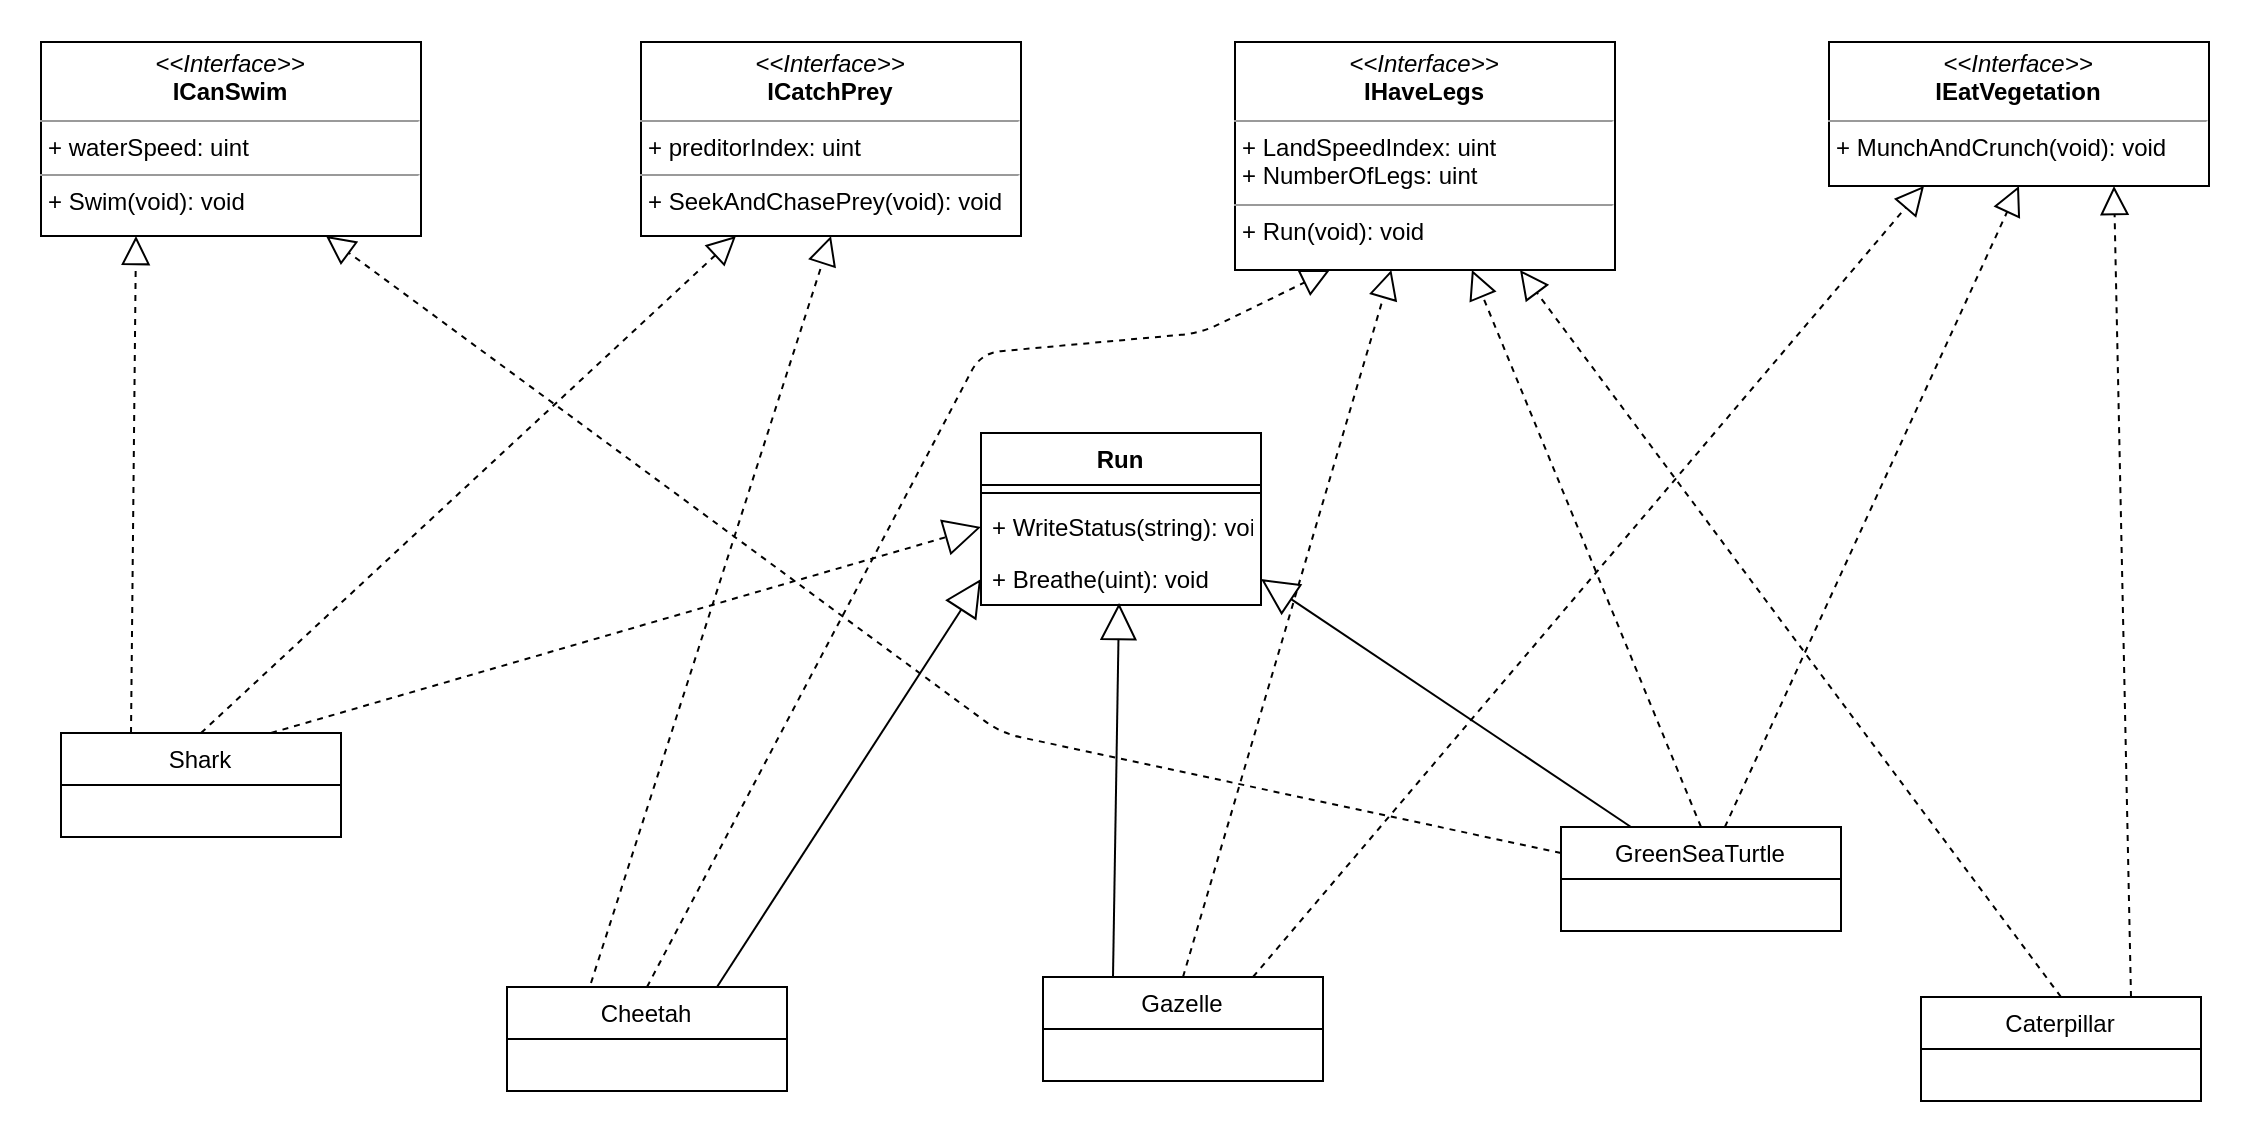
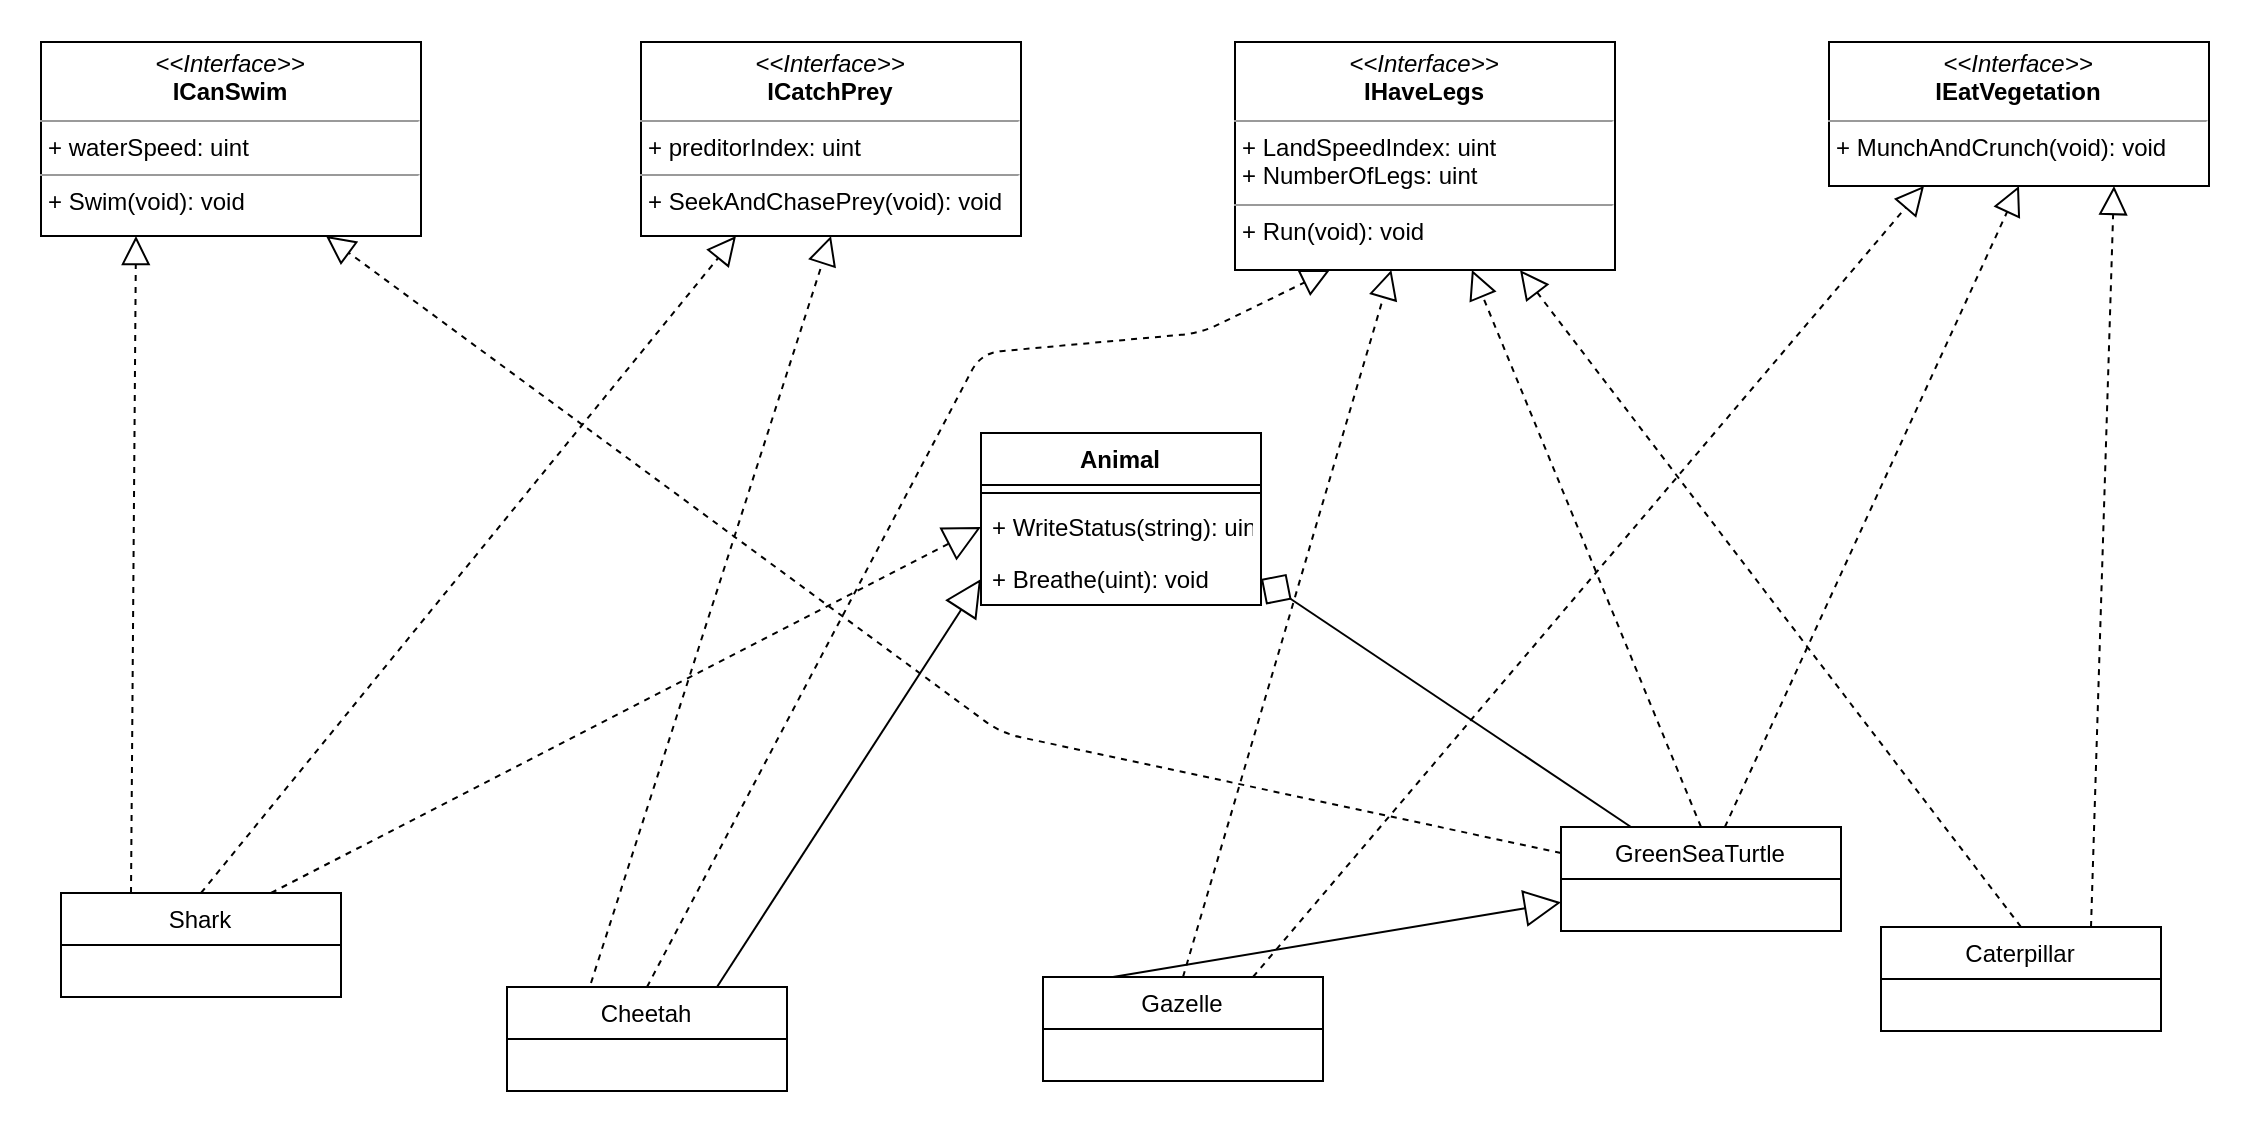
- <mxCell id="2" value="Run" style="swimlane;fontStyle=1;align=center;verticalAlign=top;childLayout=stackLayout;horizontal=1;startSize=26;horizontalStack=0;resizeParent=1;resizeParentMax=0;resizeLast=0;collapsible=1;marginBottom=0;" vertex="1" parent="1"><mxGeometry x="490" y="216" width="140" height="86" as="geometry" /></mxCell>
+ <mxCell id="2" value="Animal" style="swimlane;fontStyle=1;align=center;verticalAlign=top;childLayout=stackLayout;horizontal=1;startSize=26;horizontalStack=0;resizeParent=1;resizeParentMax=0;resizeLast=0;collapsible=1;marginBottom=0;" vertex="1" parent="1"><mxGeometry x="490" y="216" width="140" height="86" as="geometry" /></mxCell>
- <mxCell id="4" value="+ WriteStatus(string): void&#10;" style="text;strokeColor=none;fillColor=none;align=left;verticalAlign=top;spacingLeft=4;spacingRight=4;overflow=hidden;rotatable=0;points=[[0,0.5],[1,0.5]];portConstraint=eastwest;" vertex="1" parent="2"><mxGeometry y="34" width="140" height="26" as="geometry" /></mxCell>
+ <mxCell id="4" value="+ WriteStatus(string): uint&#10;" style="text;strokeColor=none;fillColor=none;align=left;verticalAlign=top;spacingLeft=4;spacingRight=4;overflow=hidden;rotatable=0;points=[[0,0.5],[1,0.5]];portConstraint=eastwest;" vertex="1" parent="2"><mxGeometry y="34" width="140" height="26" as="geometry" /></mxCell>
- <mxCell id="18" value="" style="endArrow=block;endSize=16;endFill=0;html=1;entryX=1;entryY=0.5;entryDx=0;entryDy=0;exitX=0.25;exitY=0;exitDx=0;exitDy=0;" edge="1" parent="1" source="13" target="5"><mxGeometry width="160" relative="1" as="geometry"><mxPoint x="0" y="516" as="sourcePoint" /><mxPoint x="160" y="516" as="targetPoint" /></mxGeometry></mxCell>
+ <mxCell id="18" value="" style="endArrow=diamond;endSize=16;endFill=0;html=1;entryX=1;entryY=0.5;entryDx=0;entryDy=0;exitX=0.25;exitY=0;exitDx=0;exitDy=0;" edge="1" parent="1" source="13" target="5"><mxGeometry width="160" relative="1" as="geometry"><mxPoint x="0" y="516" as="sourcePoint" /><mxPoint x="160" y="516" as="targetPoint" /></mxGeometry></mxCell>
- <mxCell id="6" value="Shark" style="swimlane;fontStyle=0;childLayout=stackLayout;horizontal=1;startSize=26;fillColor=none;horizontalStack=0;resizeParent=1;resizeParentMax=0;resizeLast=0;collapsible=1;marginBottom=0;" vertex="1" parent="1"><mxGeometry x="30" y="366" width="140" height="52" as="geometry" /></mxCell>
+ <mxCell id="6" value="Shark" style="swimlane;fontStyle=0;childLayout=stackLayout;horizontal=1;startSize=26;fillColor=none;horizontalStack=0;resizeParent=1;resizeParentMax=0;resizeLast=0;collapsible=1;marginBottom=0;" vertex="1" parent="1"><mxGeometry x="30" y="446" width="140" height="52" as="geometry" /></mxCell>
- <mxCell id="17" value="" style="endArrow=block;endSize=16;endFill=0;html=1;exitX=0.25;exitY=0;exitDx=0;exitDy=0;entryX=0.493;entryY=0.962;entryDx=0;entryDy=0;entryPerimeter=0;" edge="1" parent="1" source="12" target="5"><mxGeometry width="160" relative="1" as="geometry"><mxPoint x="20" y="476" as="sourcePoint" /><mxPoint x="535" y="346" as="targetPoint" /></mxGeometry></mxCell>
+ <mxCell id="17" value="" style="endArrow=block;endSize=16;endFill=0;html=1;exitX=0.25;exitY=0;exitDx=0;exitDy=0;" edge="1" parent="1" source="12" target="13"><mxGeometry width="160" relative="1" as="geometry"><mxPoint x="20" y="476" as="sourcePoint" /><mxPoint x="535" y="346" as="targetPoint" /></mxGeometry></mxCell>
- <mxCell id="14" value="Caterpillar" style="swimlane;fontStyle=0;childLayout=stackLayout;horizontal=1;startSize=26;fillColor=none;horizontalStack=0;resizeParent=1;resizeParentMax=0;resizeLast=0;collapsible=1;marginBottom=0;" vertex="1" parent="1"><mxGeometry x="960" y="498" width="140" height="52" as="geometry" /></mxCell>
+ <mxCell id="14" value="Caterpillar" style="swimlane;fontStyle=0;childLayout=stackLayout;horizontal=1;startSize=26;fillColor=none;horizontalStack=0;resizeParent=1;resizeParentMax=0;resizeLast=0;collapsible=1;marginBottom=0;" vertex="1" parent="1"><mxGeometry x="940" y="463" width="140" height="52" as="geometry" /></mxCell>
